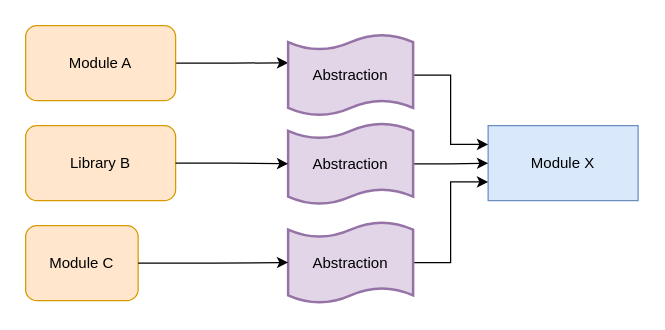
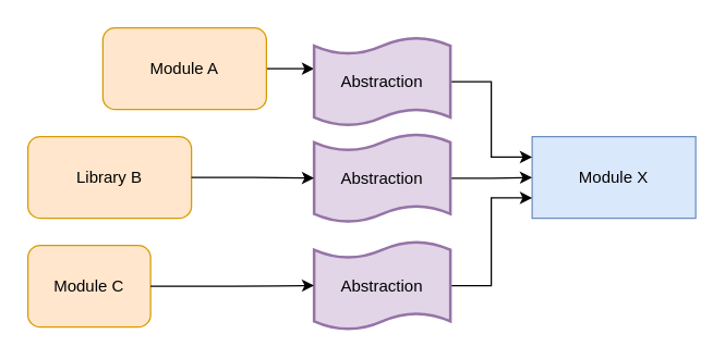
- <mxCell id="3" value="Module A" style="rounded=1;whiteSpace=wrap;html=1;fillColor=#ffe6cc;strokeColor=#d79b00;" parent="1" vertex="1"><mxGeometry x="20" y="20" width="120" height="60" as="geometry" /></mxCell>
+ <mxCell id="3" value="Module A" style="rounded=1;whiteSpace=wrap;html=1;fillColor=#ffe6cc;strokeColor=#d79b00;" parent="1" vertex="1"><mxGeometry x="75" y="20" width="120" height="60" as="geometry" /></mxCell>
